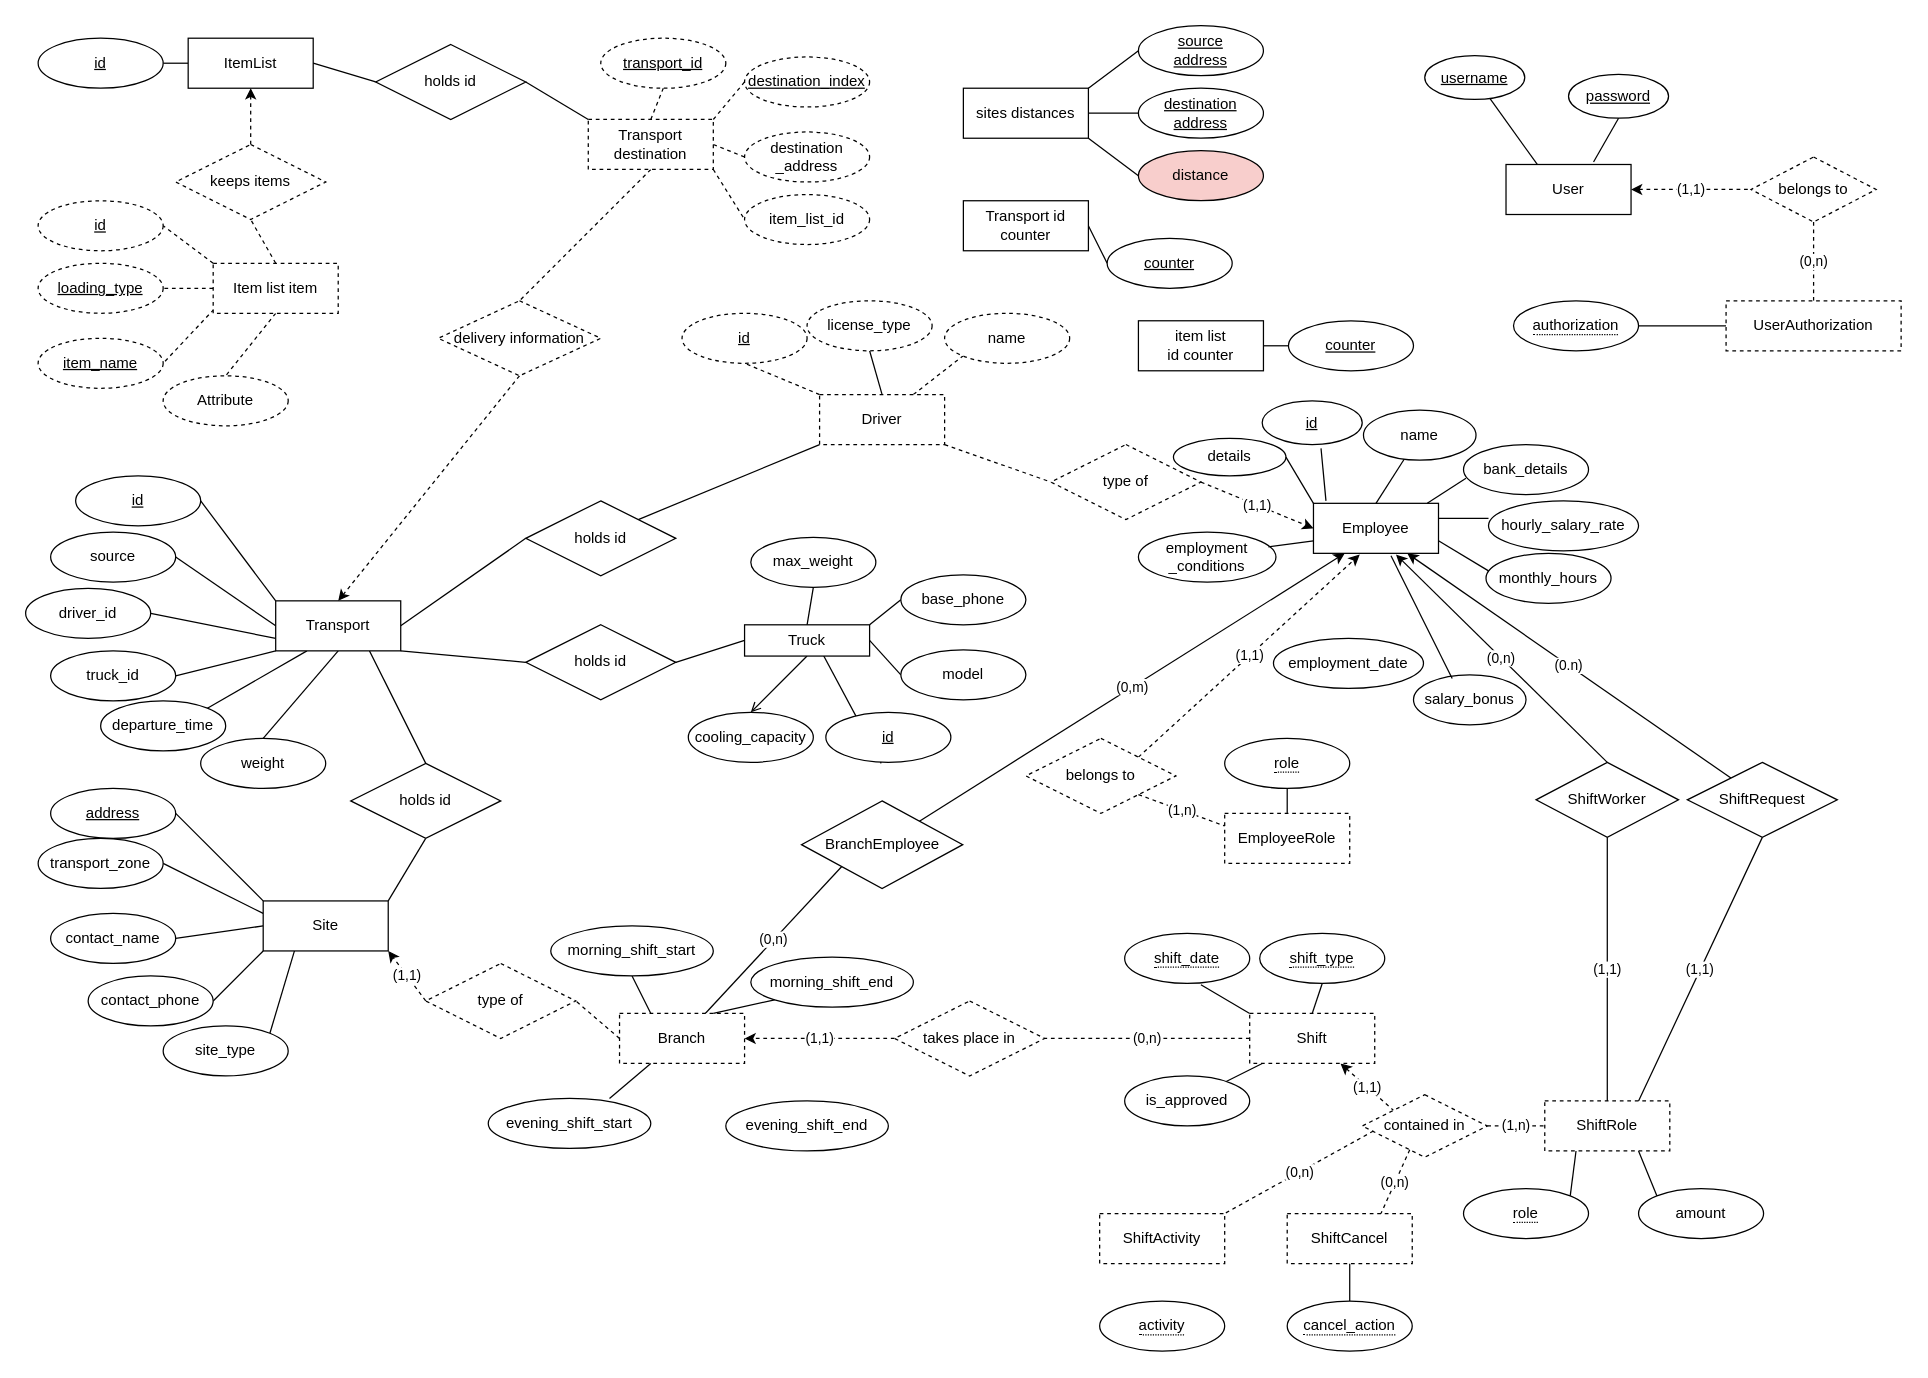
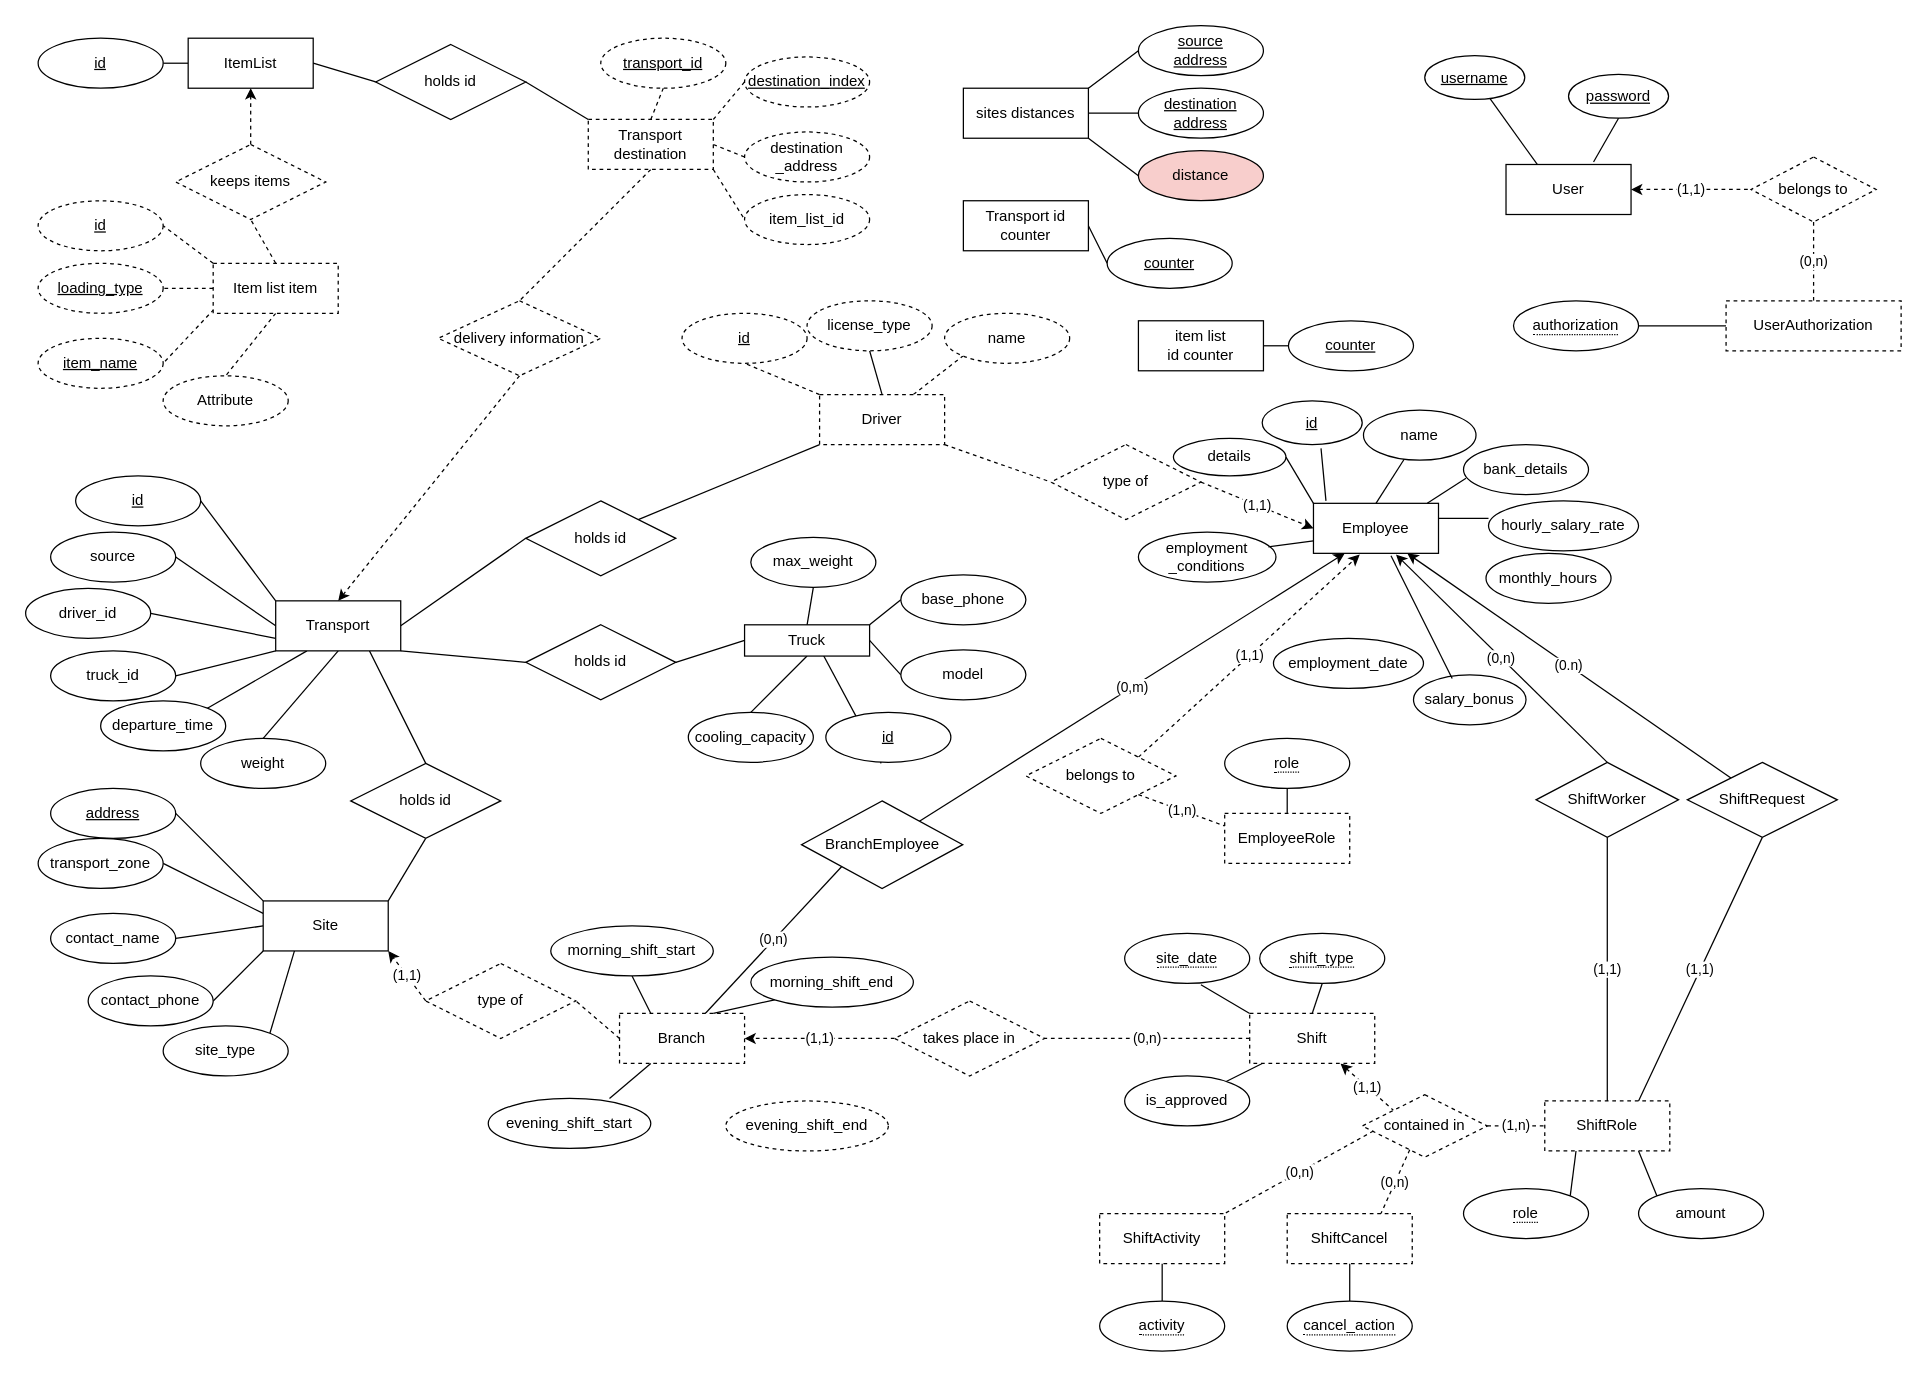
- <mxCell id="120" style="rounded=0;orthogonalLoop=1;jettySize=auto;html=1;entryX=0.02;entryY=0.35;entryDx=0;entryDy=0;endArrow=none;endFill=0;entryPerimeter=0;exitX=1;exitY=0.75;exitDx=0;exitDy=0;" edge="1" parent="1" source="94" target="111"><mxGeometry relative="1" as="geometry"><mxPoint x="1161" y="422" as="sourcePoint" /><mxPoint x="1192" y="402" as="targetPoint" /></mxGeometry></mxCell>
- <mxCell id="17" style="rounded=0;orthogonalLoop=1;jettySize=auto;html=1;exitX=0.5;exitY=1;exitDx=0;exitDy=0;entryX=0.5;entryY=0;entryDx=0;entryDy=0;endArrow=open;endFill=0;" parent="1" source="18" target="23" edge="1"><mxGeometry relative="1" as="geometry" /></mxCell>
+ <mxCell id="17" style="rounded=0;orthogonalLoop=1;jettySize=auto;html=1;exitX=0.5;exitY=1;exitDx=0;exitDy=0;entryX=0.5;entryY=0;entryDx=0;entryDy=0;endArrow=none;endFill=0;" parent="1" source="18" target="23" edge="1"><mxGeometry relative="1" as="geometry" /></mxCell>
- <mxCell id="154" value="&lt;span style=&quot;border-bottom: 1px dotted&quot;&gt;shift_date&lt;/span&gt;" style="ellipse;whiteSpace=wrap;html=1;align=center;" vertex="1" parent="1"><mxGeometry x="899" y="746" width="100" height="40" as="geometry" /></mxCell>
+ <mxCell id="154" value="&lt;span style=&quot;border-bottom: 1px dotted&quot;&gt;site_date&lt;/span&gt;" style="ellipse;whiteSpace=wrap;html=1;align=center;" vertex="1" parent="1"><mxGeometry x="899" y="746" width="100" height="40" as="geometry" /></mxCell>
- <mxCell id="135" value="evening_shift_end" style="ellipse;whiteSpace=wrap;html=1;align=center;fontStyle=0;" vertex="1" parent="1"><mxGeometry x="580" y="880" width="130" height="40" as="geometry" /></mxCell>
+ <mxCell id="135" value="evening_shift_end" style="ellipse;whiteSpace=wrap;html=1;align=center;fontStyle=0;dashed=1;" vertex="1" parent="1"><mxGeometry x="580" y="880" width="130" height="40" as="geometry" /></mxCell>
+ <mxCell id="145" style="rounded=0;orthogonalLoop=1;jettySize=auto;html=1;entryX=0.5;entryY=0;entryDx=0;entryDy=0;endArrow=none;endFill=0;" edge="1" parent="1" source="146" target="173"><mxGeometry relative="1" as="geometry" /></mxCell>
